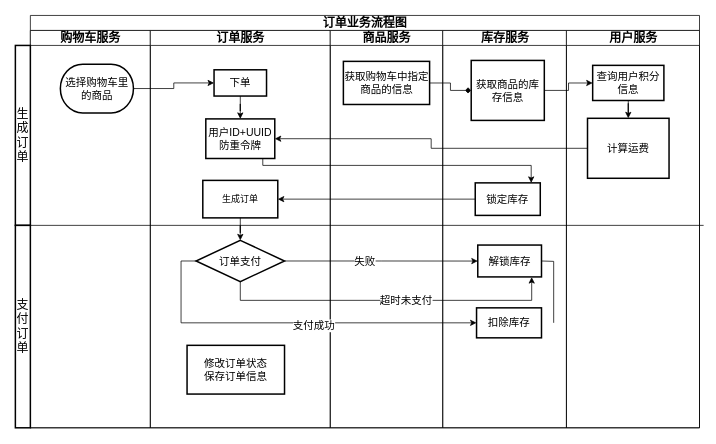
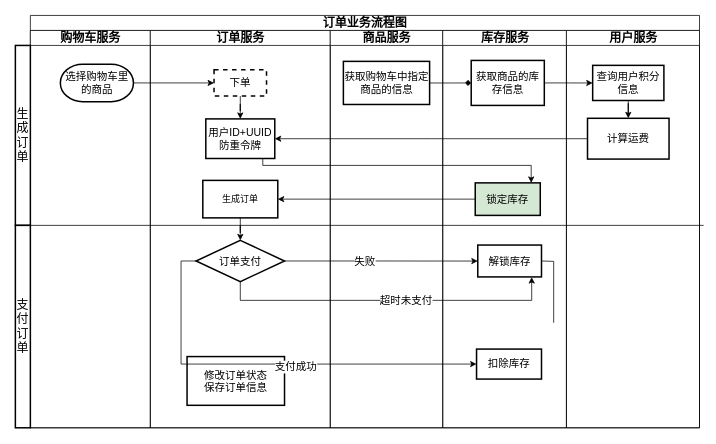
- <mxCell id="7" value="&lt;font style=&quot;font-size: 14px&quot;&gt;下单&lt;/font&gt;" style="whiteSpace=wrap;html=1;strokeWidth=2;" vertex="1" parent="6"><mxGeometry x="85" y="52.5" width="70" height="35" as="geometry" /></mxCell>
+ <mxCell id="7" value="&lt;font style=&quot;font-size: 14px&quot;&gt;下单&lt;/font&gt;" style="whiteSpace=wrap;html=1;strokeWidth=2;dashed=1;" vertex="1" parent="6"><mxGeometry x="85" y="52.5" width="70" height="35" as="geometry" /></mxCell>
- <mxCell id="4" value="&lt;font style=&quot;font-size: 14px&quot;&gt;选择购物车里的商品&lt;/font&gt;" style="strokeWidth=2;html=1;shape=mxgraph.flowchart.terminator;whiteSpace=wrap;" vertex="1" parent="3"><mxGeometry x="40" y="45" width="97.5" height="65" as="geometry" /></mxCell>
+ <mxCell id="4" value="&lt;font style=&quot;font-size: 14px&quot;&gt;选择购物车里的商品&lt;/font&gt;" style="strokeWidth=2;html=1;shape=mxgraph.flowchart.terminator;whiteSpace=wrap;" vertex="1" parent="3"><mxGeometry x="40" y="45" width="97.5" height="50" as="geometry" /></mxCell>
- <mxCell id="18" value="&lt;font style=&quot;font-size: 14px&quot;&gt;获取商品的库存信息&lt;/font&gt;" style="whiteSpace=wrap;html=1;strokeWidth=2;" vertex="1" parent="17"><mxGeometry x="38" y="40" width="97.5" height="80" as="geometry" /></mxCell>
+ <mxCell id="18" value="&lt;font style=&quot;font-size: 14px&quot;&gt;获取商品的库存信息&lt;/font&gt;" style="whiteSpace=wrap;html=1;strokeWidth=2;" vertex="1" parent="17"><mxGeometry x="38" y="40" width="97.5" height="60" as="geometry" /></mxCell>
- <mxCell id="24" value="&lt;font style=&quot;font-size: 14px&quot;&gt;计算运费&lt;/font&gt;" style="whiteSpace=wrap;html=1;strokeWidth=2;" vertex="1" parent="22"><mxGeometry x="28.12" y="117.19" width="108.75" height="80" as="geometry" /></mxCell>
+ <mxCell id="24" value="&lt;font style=&quot;font-size: 14px&quot;&gt;计算运费&lt;/font&gt;" style="whiteSpace=wrap;html=1;strokeWidth=2;" vertex="1" parent="22"><mxGeometry x="28.12" y="117.19" width="108.75" height="54.38" as="geometry" /></mxCell>
- <mxCell id="19" value="&lt;font style=&quot;font-size: 14px&quot;&gt;锁定库存&lt;/font&gt;" style="rounded=0;whiteSpace=wrap;html=1;strokeWidth=2;" vertex="1" parent="17"><mxGeometry x="43.37" y="203.31" width="86.75" height="43.38" as="geometry" /></mxCell>
+ <mxCell id="19" value="&lt;font style=&quot;font-size: 14px&quot;&gt;锁定库存&lt;/font&gt;" style="rounded=0;whiteSpace=wrap;html=1;strokeWidth=2;fillColor=#d5e8d4;" vertex="1" parent="17"><mxGeometry x="43.37" y="203.31" width="86.75" height="43.38" as="geometry" /></mxCell>
- <mxCell id="21" value="&lt;font style=&quot;font-size: 14px&quot;&gt;扣除库存&lt;/font&gt;" style="whiteSpace=wrap;html=1;strokeWidth=2;" vertex="1" parent="17"><mxGeometry x="45.12" y="370" width="86.63" height="40" as="geometry" /></mxCell>
+ <mxCell id="21" value="&lt;font style=&quot;font-size: 14px&quot;&gt;扣除库存&lt;/font&gt;" style="whiteSpace=wrap;html=1;strokeWidth=2;" vertex="1" parent="17"><mxGeometry x="45.12" y="425" width="86.63" height="40" as="geometry" /></mxCell>
- <mxCell id="12" value="&lt;font style=&quot;font-size: 14px&quot;&gt;修改订单状态&lt;br&gt;保存订单信息&lt;/font&gt;" style="whiteSpace=wrap;html=1;strokeWidth=2;" vertex="1" parent="6"><mxGeometry x="49" y="420" width="130" height="65" as="geometry" /></mxCell>
+ <mxCell id="12" value="&lt;font style=&quot;font-size: 14px&quot;&gt;修改订单状态&lt;br&gt;保存订单信息&lt;/font&gt;" style="whiteSpace=wrap;html=1;strokeWidth=2;" vertex="1" parent="6"><mxGeometry x="49" y="435" width="130" height="65" as="geometry" /></mxCell>
